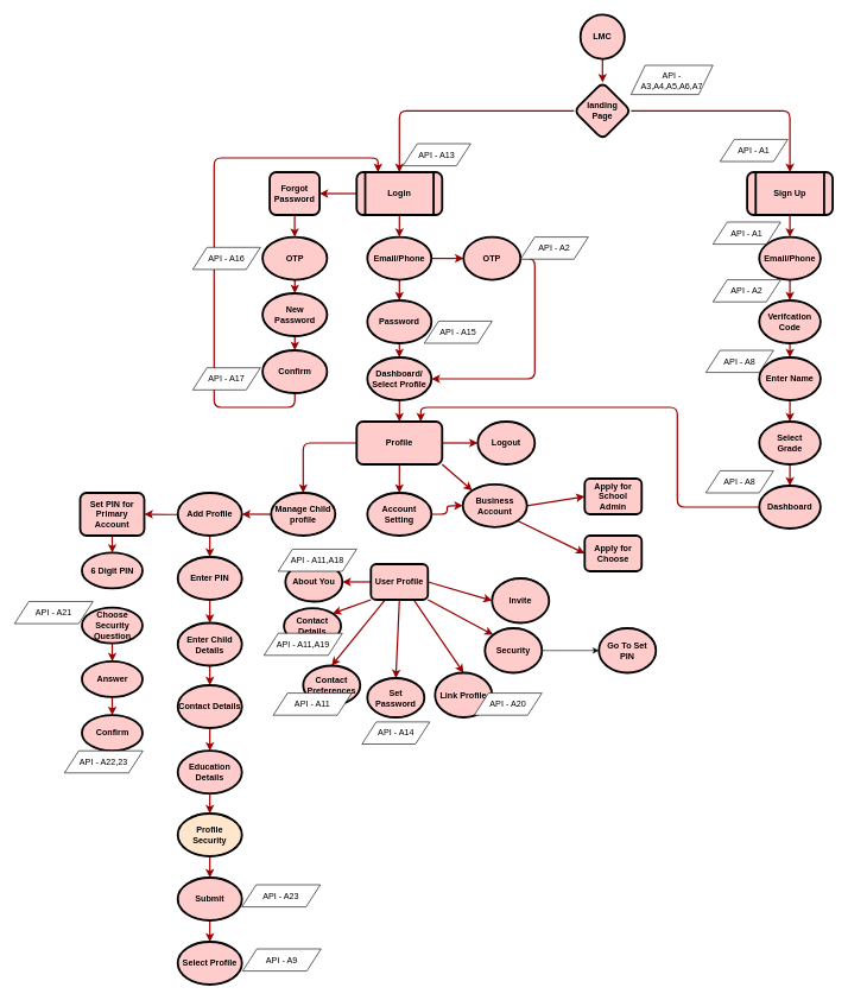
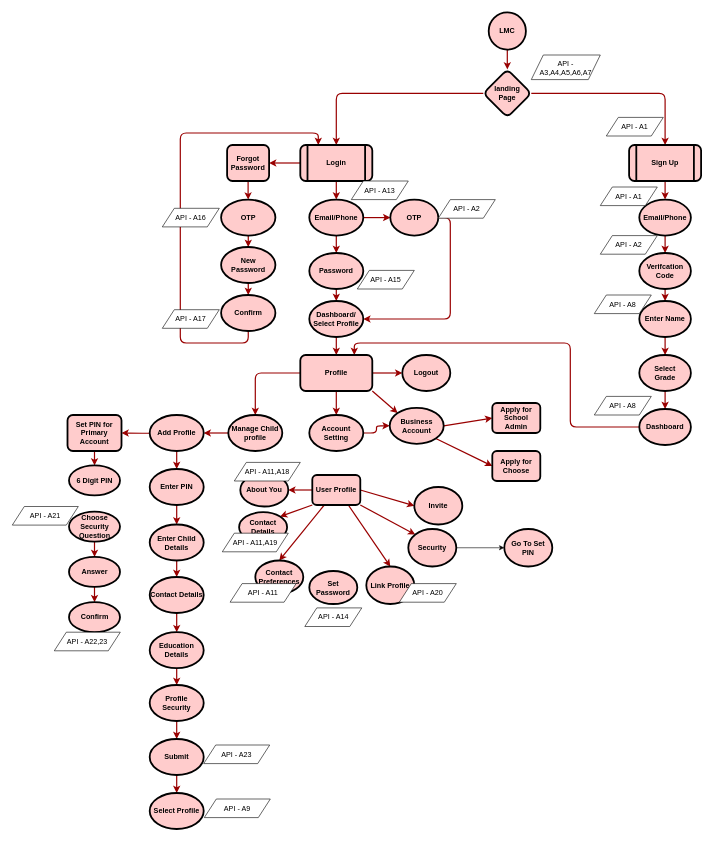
- <mxCell id="101" value="API - A13" style="shape=parallelogram;perimeter=parallelogramPerimeter;whiteSpace=wrap;html=1;fixedSize=1;" vertex="1" parent="1"><mxGeometry x="565" y="201" width="95" height="31" as="geometry" /></mxCell>
+ <mxCell id="101" value="API - A13" style="shape=parallelogram;perimeter=parallelogramPerimeter;whiteSpace=wrap;html=1;fixedSize=1;" vertex="1" parent="1"><mxGeometry x="585" y="301" width="95" height="31" as="geometry" /></mxCell>
- <mxCell id="49" style="edgeStyle=none;rounded=1;orthogonalLoop=1;jettySize=auto;html=1;exitX=0.5;exitY=1;exitDx=0;exitDy=0;entryX=0.5;entryY=0;entryDx=0;entryDy=0;strokeColor=#990000;strokeWidth=2;" parent="1" source="53" target="58" edge="1"><mxGeometry relative="1" as="geometry" /></mxCell>
- <mxCell id="87" value="Profile Security" style="ellipse;whiteSpace=wrap;html=1;fillColor=#ffe6cc;fontStyle=1;strokeWidth=3;" parent="1" vertex="1"><mxGeometry x="249" y="1141" width="90" height="60" as="geometry" /></mxCell>
+ <mxCell id="87" value="Profile Security" style="ellipse;whiteSpace=wrap;html=1;fillColor=#FFCCCC;fontStyle=1;strokeWidth=3;" parent="1" vertex="1"><mxGeometry x="249" y="1141" width="90" height="60" as="geometry" /></mxCell>
